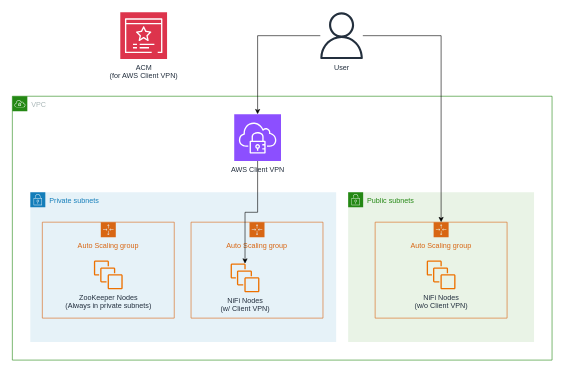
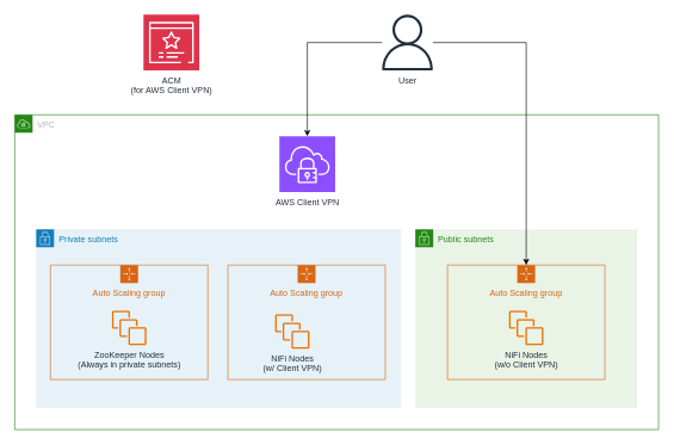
- <mxCell id="11" style="edgeStyle=orthogonalEdgeStyle;rounded=0;orthogonalLoop=1;jettySize=auto;html=1;" edge="1" parent="2" source="12" target="7"><mxGeometry relative="1" as="geometry" /></mxCell>
